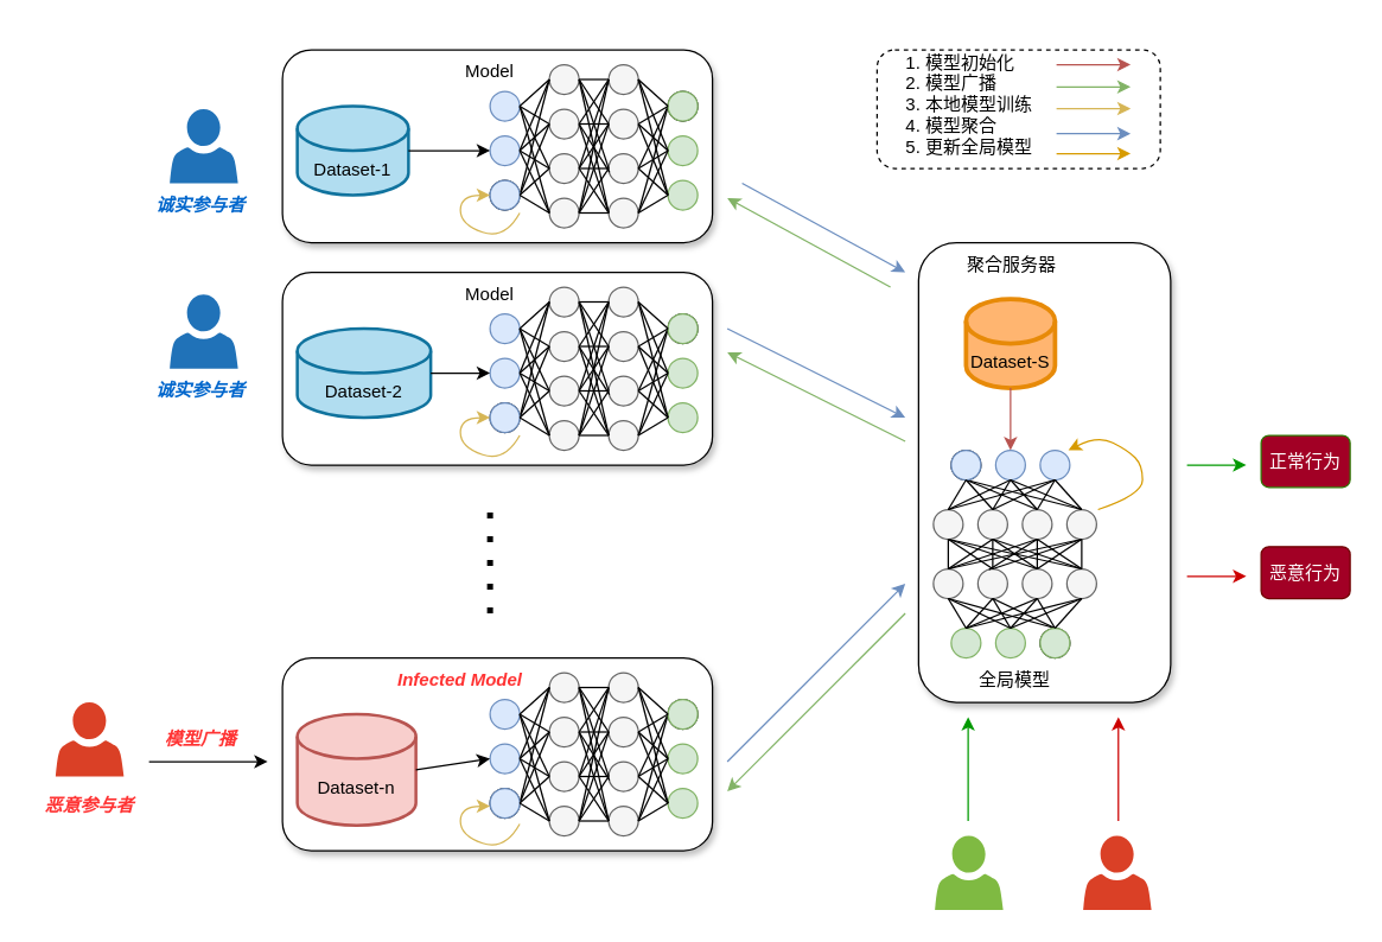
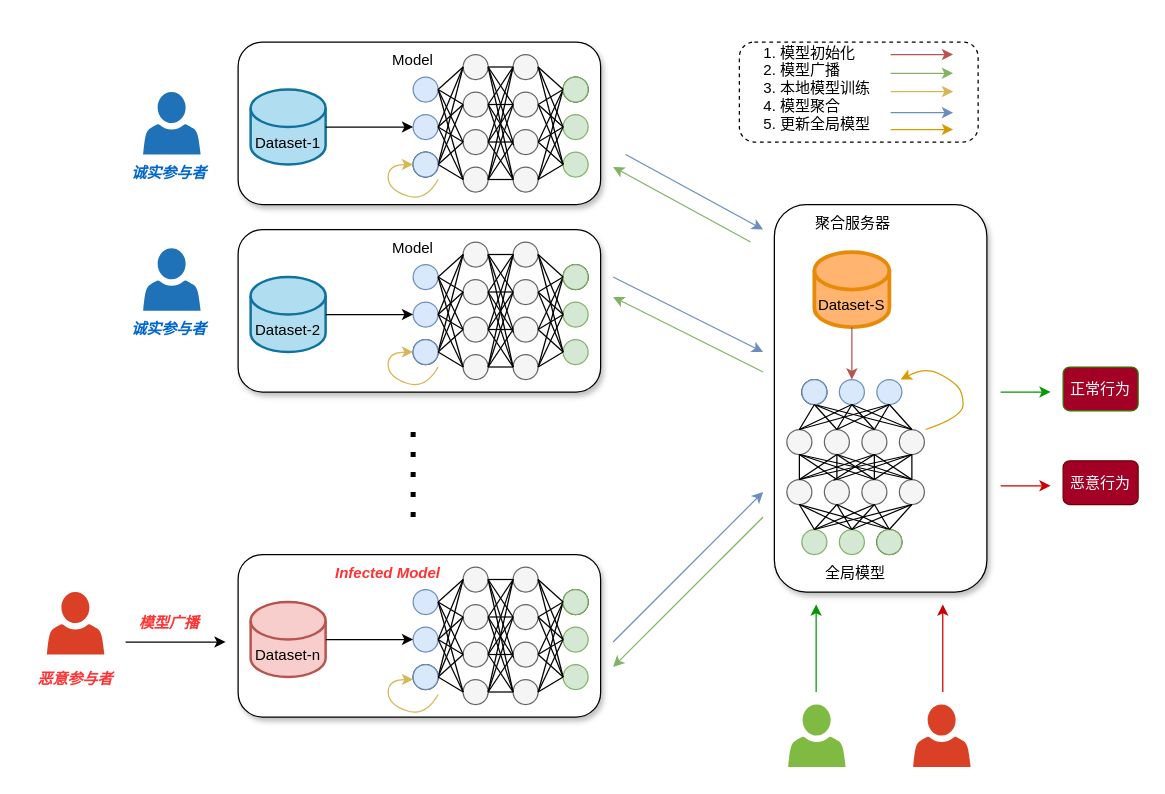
- <mxCell id="63" value="Dataset-1" style="shape=cylinder3;whiteSpace=wrap;html=1;boundedLbl=1;backgroundOutline=1;size=15;fillColor=#b1ddf0;strokeColor=#10739e;strokeWidth=2;" parent="3" vertex="1"><mxGeometry x="10" y="38" width="75" height="60" as="geometry" /></mxCell>
+ <mxCell id="63" value="Dataset-1" style="shape=cylinder3;whiteSpace=wrap;html=1;boundedLbl=1;backgroundOutline=1;size=15;fillColor=#b1ddf0;strokeColor=#10739e;strokeWidth=2;" parent="3" vertex="1"><mxGeometry x="10" y="38" width="60" height="60" as="geometry" /></mxCell>
- <mxCell id="127" value="Dataset-2" style="shape=cylinder3;whiteSpace=wrap;html=1;boundedLbl=1;backgroundOutline=1;size=15;fillColor=#b1ddf0;strokeColor=#10739e;strokeWidth=2;" parent="67" vertex="1"><mxGeometry x="10" y="38" width="90" height="60" as="geometry" /></mxCell>
+ <mxCell id="127" value="Dataset-2" style="shape=cylinder3;whiteSpace=wrap;html=1;boundedLbl=1;backgroundOutline=1;size=15;fillColor=#b1ddf0;strokeColor=#10739e;strokeWidth=2;" parent="67" vertex="1"><mxGeometry x="10" y="38" width="60" height="60" as="geometry" /></mxCell>
- <mxCell id="191" value="Dataset-n" style="shape=cylinder3;whiteSpace=wrap;html=1;boundedLbl=1;backgroundOutline=1;size=15;fillColor=#f8cecc;strokeColor=#b85450;strokeWidth=2;" parent="131" vertex="1"><mxGeometry x="10" y="38" width="80" height="75" as="geometry" /></mxCell>
+ <mxCell id="191" value="Dataset-n" style="shape=cylinder3;whiteSpace=wrap;html=1;boundedLbl=1;backgroundOutline=1;size=15;fillColor=#f8cecc;strokeColor=#b85450;strokeWidth=2;" parent="131" vertex="1"><mxGeometry x="10" y="38" width="60" height="60" as="geometry" /></mxCell>
